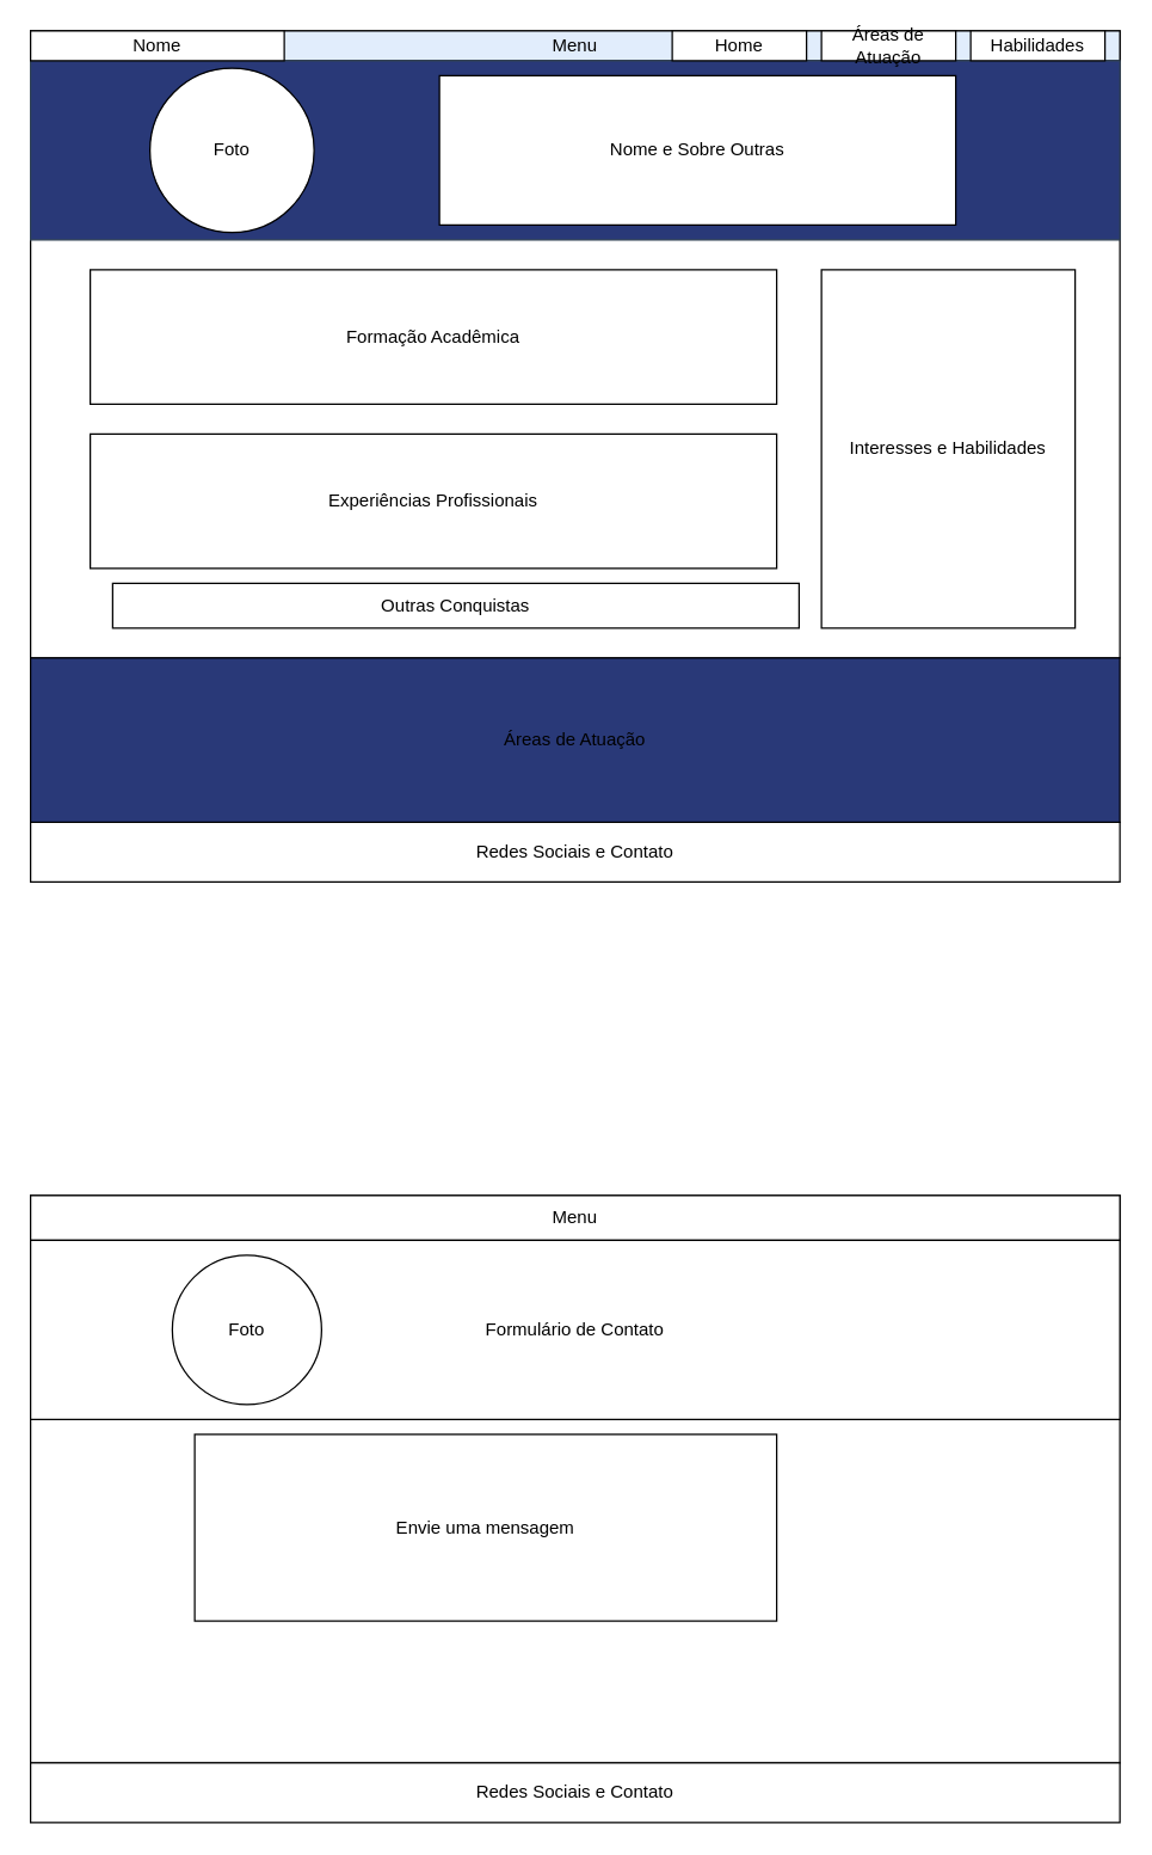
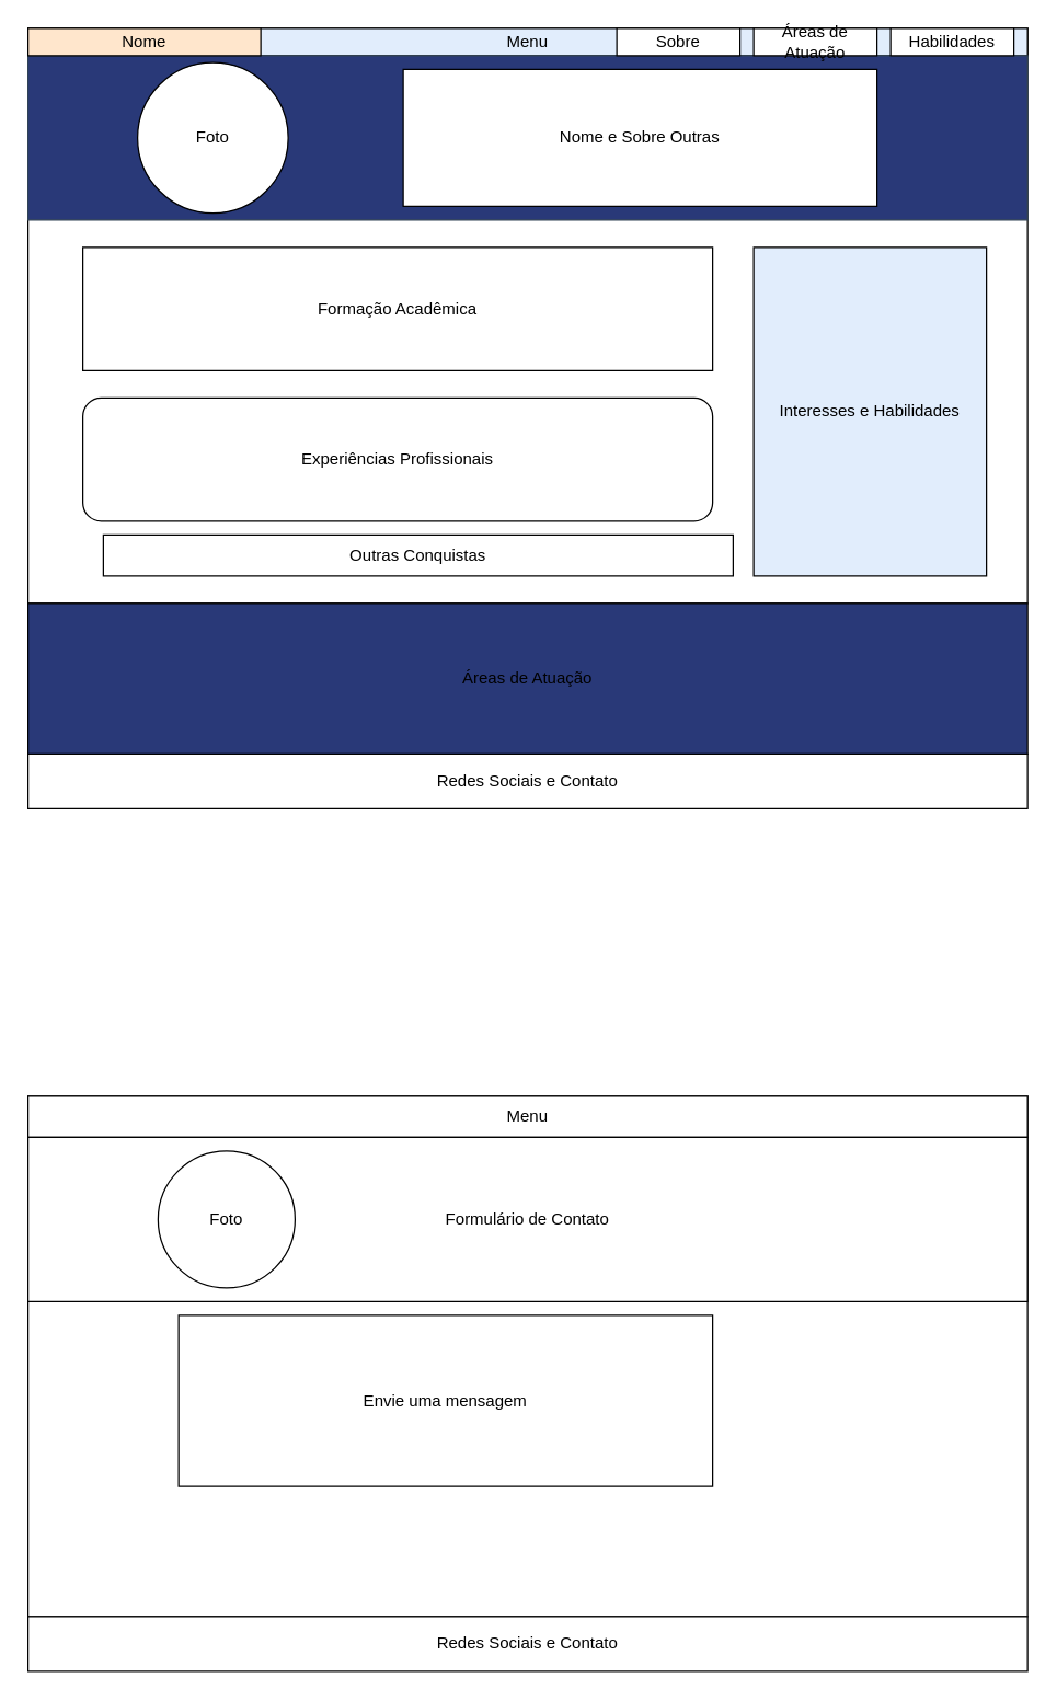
- <mxCell id="18" value="Nome" style="rounded=0;whiteSpace=wrap;html=1;" vertex="1" parent="1"><mxGeometry x="20" y="20" width="170" height="20" as="geometry" /></mxCell>
+ <mxCell id="18" value="Nome" style="rounded=0;whiteSpace=wrap;html=1;fillColor=#ffe6cc;" vertex="1" parent="1"><mxGeometry x="20" y="20" width="170" height="20" as="geometry" /></mxCell>
- <mxCell id="20" value="Home" style="rounded=0;whiteSpace=wrap;html=1;" vertex="1" parent="1"><mxGeometry x="450" y="20" width="90" height="20" as="geometry" /></mxCell>
+ <mxCell id="20" value="Sobre" style="rounded=0;whiteSpace=wrap;html=1;" vertex="1" parent="1"><mxGeometry x="450" y="20" width="90" height="20" as="geometry" /></mxCell>
- <mxCell id="17" value="Interesses e Habilidades" style="rounded=0;whiteSpace=wrap;html=1;" vertex="1" parent="1"><mxGeometry x="550" y="180" width="170" height="240" as="geometry" /></mxCell>
+ <mxCell id="17" value="Interesses e Habilidades" style="rounded=0;whiteSpace=wrap;html=1;fillColor=#e1edfc;" vertex="1" parent="1"><mxGeometry x="550" y="180" width="170" height="240" as="geometry" /></mxCell>
- <mxCell id="8" value="Experiências Profissionais" style="rounded=0;whiteSpace=wrap;html=1;" vertex="1" parent="1"><mxGeometry x="60" y="290" width="460" height="90" as="geometry" /></mxCell>
+ <mxCell id="8" value="Experiências Profissionais" style="whiteSpace=wrap;html=1;rounded=1;" vertex="1" parent="1"><mxGeometry x="60" y="290" width="460" height="90" as="geometry" /></mxCell>
